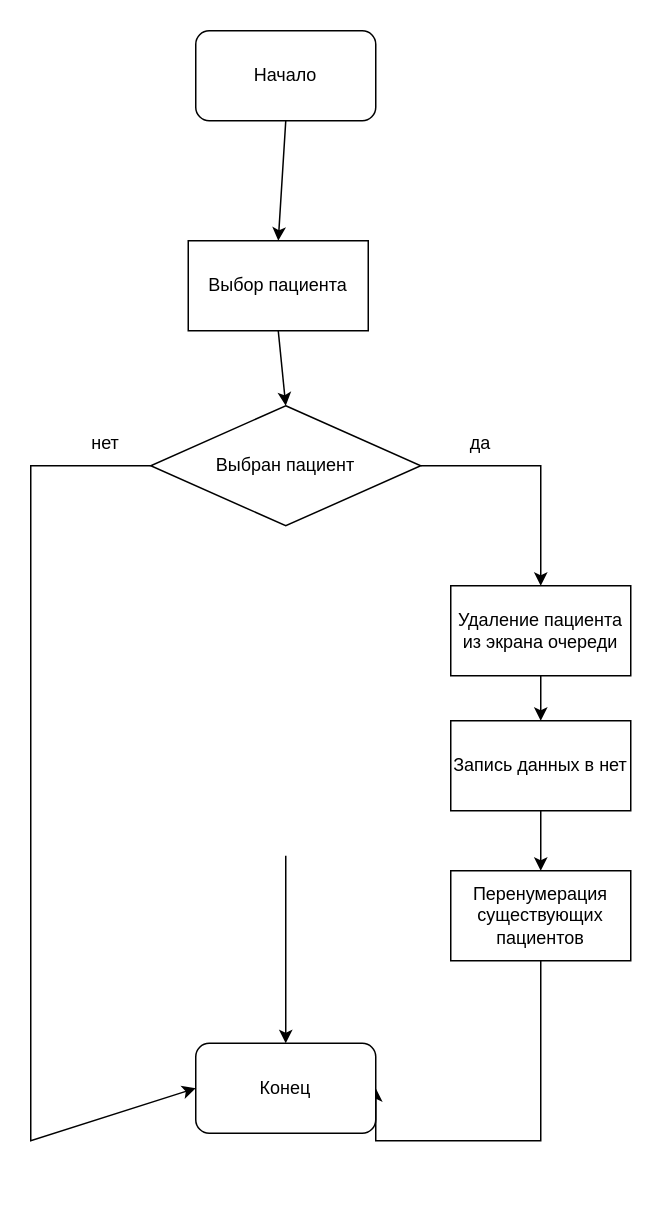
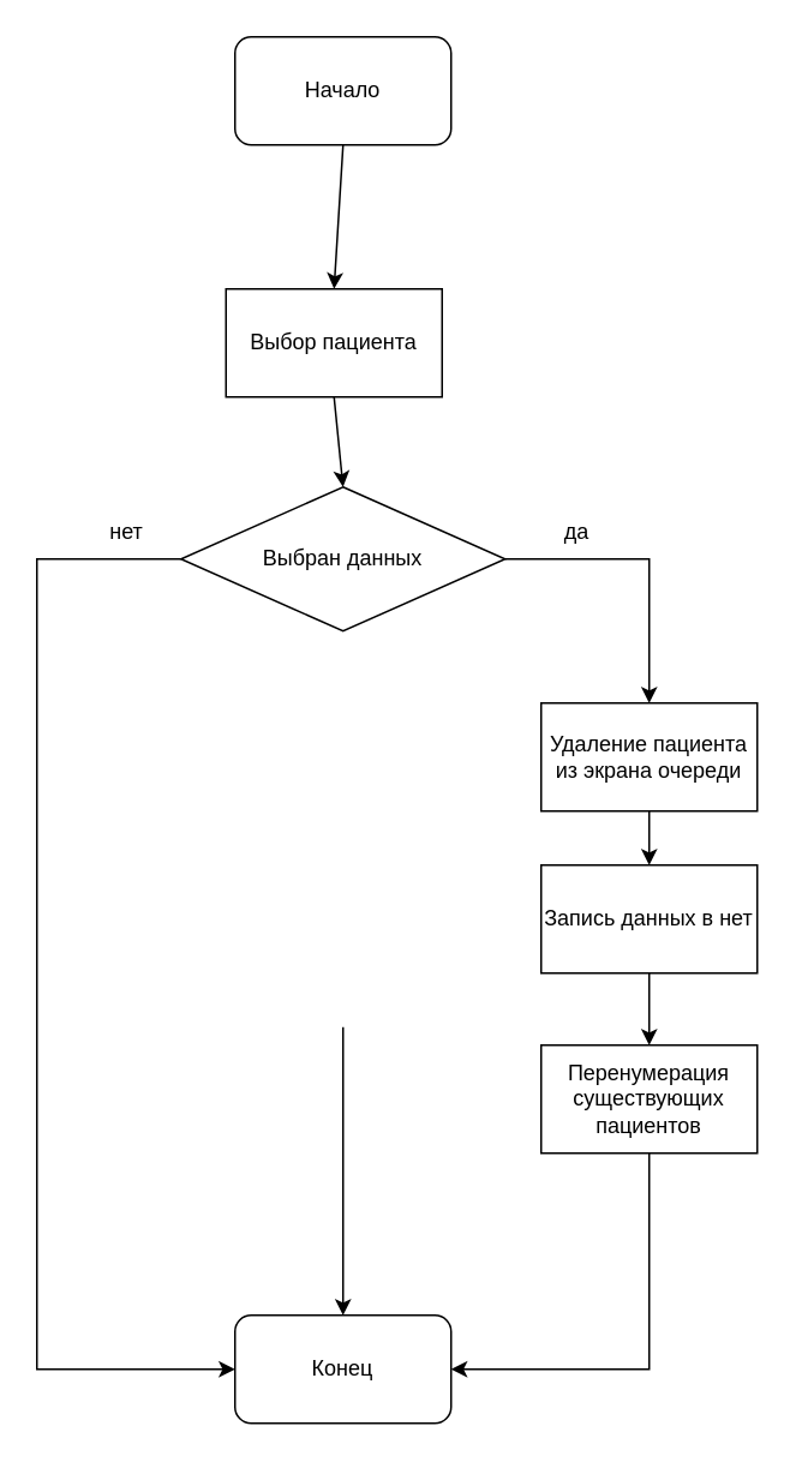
- <mxCell id="5" value="Выбран пациент" style="rhombus;whiteSpace=wrap;html=1;rounded=0;" vertex="1" parent="1"><mxGeometry x="100" y="270" width="180" height="80" as="geometry" /></mxCell>
+ <mxCell id="5" value="Выбран данных" style="rhombus;whiteSpace=wrap;html=1;rounded=0;" vertex="1" parent="1"><mxGeometry x="100" y="270" width="180" height="80" as="geometry" /></mxCell>
- <mxCell id="10" value="Конец" style="rounded=1;whiteSpace=wrap;html=1;" vertex="1" parent="1"><mxGeometry x="130" y="695" width="120" height="60" as="geometry" /></mxCell>
+ <mxCell id="10" value="Конец" style="rounded=1;whiteSpace=wrap;html=1;" vertex="1" parent="1"><mxGeometry x="130" y="730" width="120" height="60" as="geometry" /></mxCell>
